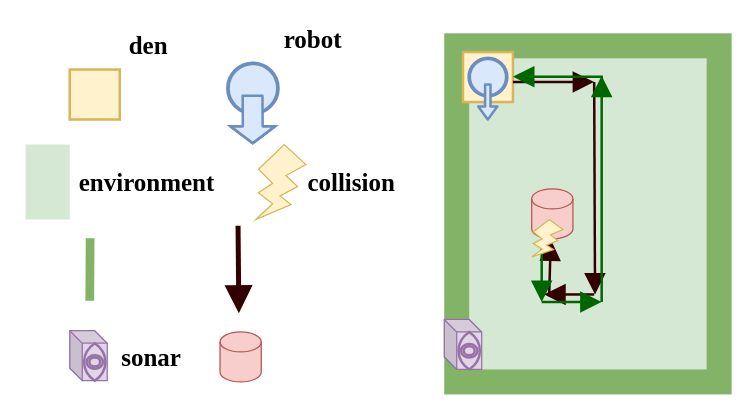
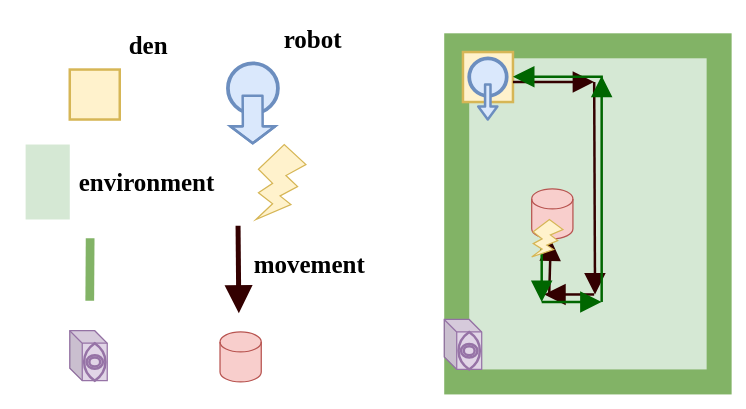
- <mxCell id="35" value="collision" style="text;html=1;strokeColor=none;fillColor=none;align=left;verticalAlign=middle;whiteSpace=wrap;rounded=0;shadow=0;glass=0;sketch=0;fontStyle=1;fontSize=20;fontFamily=Tahoma;" vertex="1" parent="1"><mxGeometry x="244.32" y="135" width="83.17" height="20" as="geometry" /></mxCell>
+ <mxCell id="7" value="movement" style="text;html=1;strokeColor=none;fillColor=none;align=left;verticalAlign=middle;whiteSpace=wrap;rounded=0;shadow=0;glass=0;sketch=0;fontStyle=1;fontSize=20;fontFamily=Tahoma;" parent="1" vertex="1"><mxGeometry x="200.83" y="200" width="126.33" height="20" as="geometry" /></mxCell>
- <mxCell id="17" value="sonar" style="text;html=1;strokeColor=none;fillColor=none;align=left;verticalAlign=middle;whiteSpace=wrap;rounded=0;shadow=0;glass=0;sketch=0;fontStyle=1;fontSize=20;fontFamily=Tahoma;" vertex="1" parent="1"><mxGeometry x="95.01" y="275" width="41.99" height="20" as="geometry" /></mxCell>
